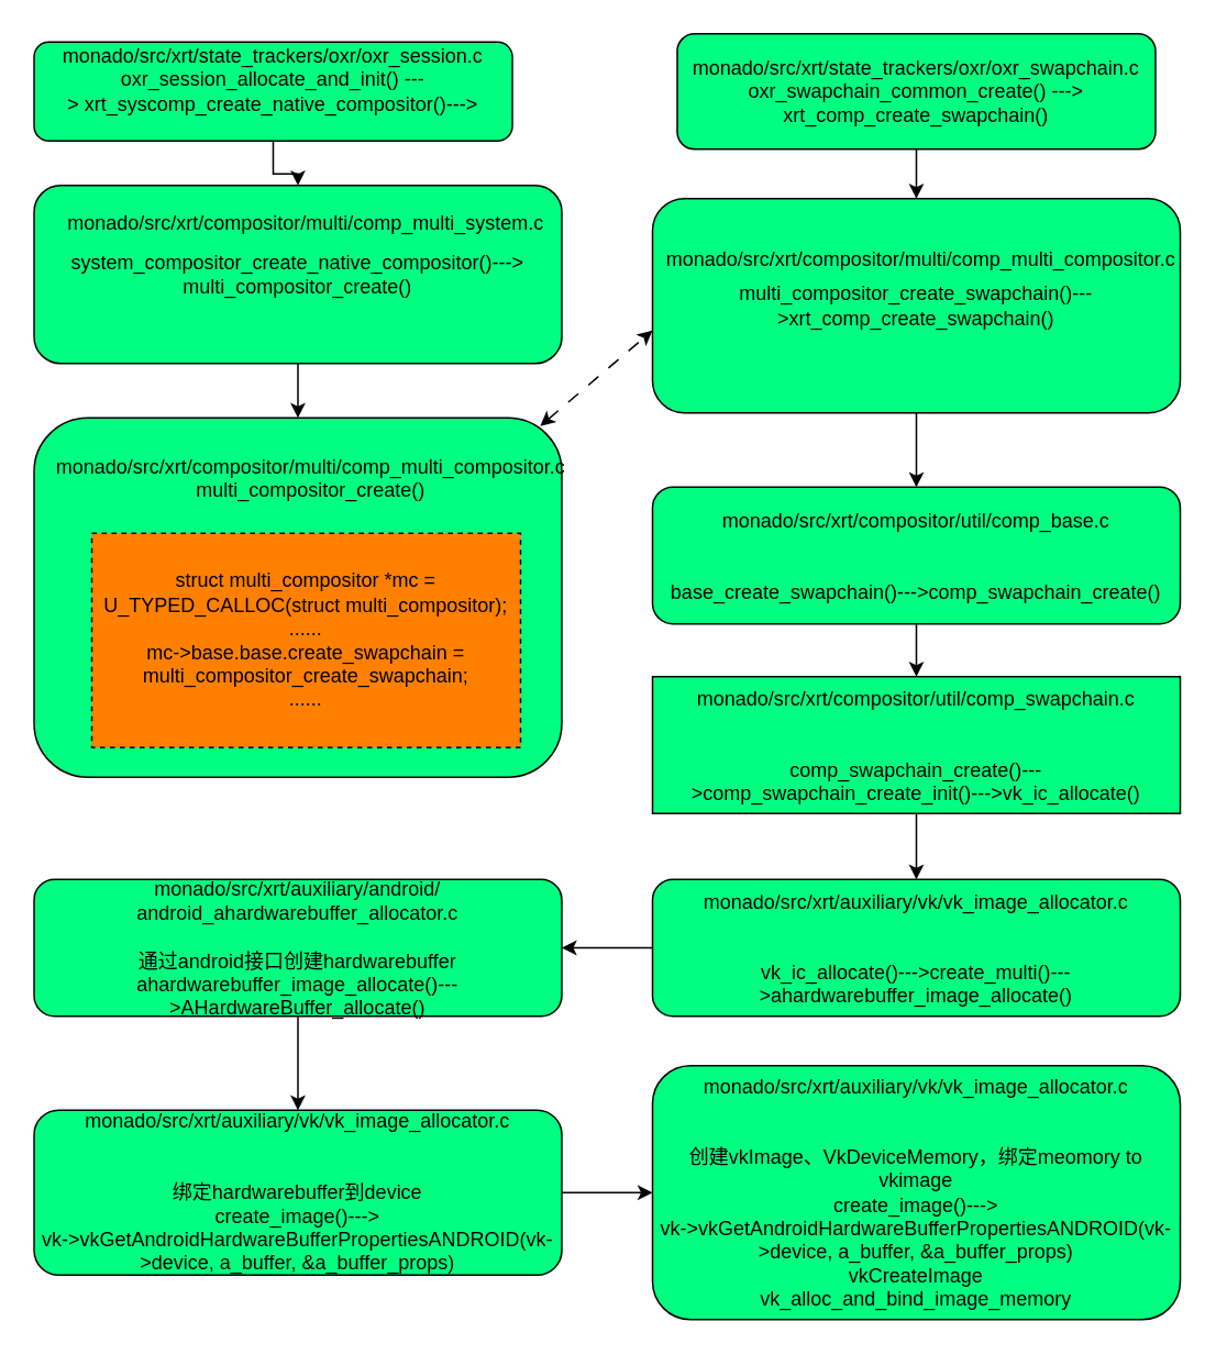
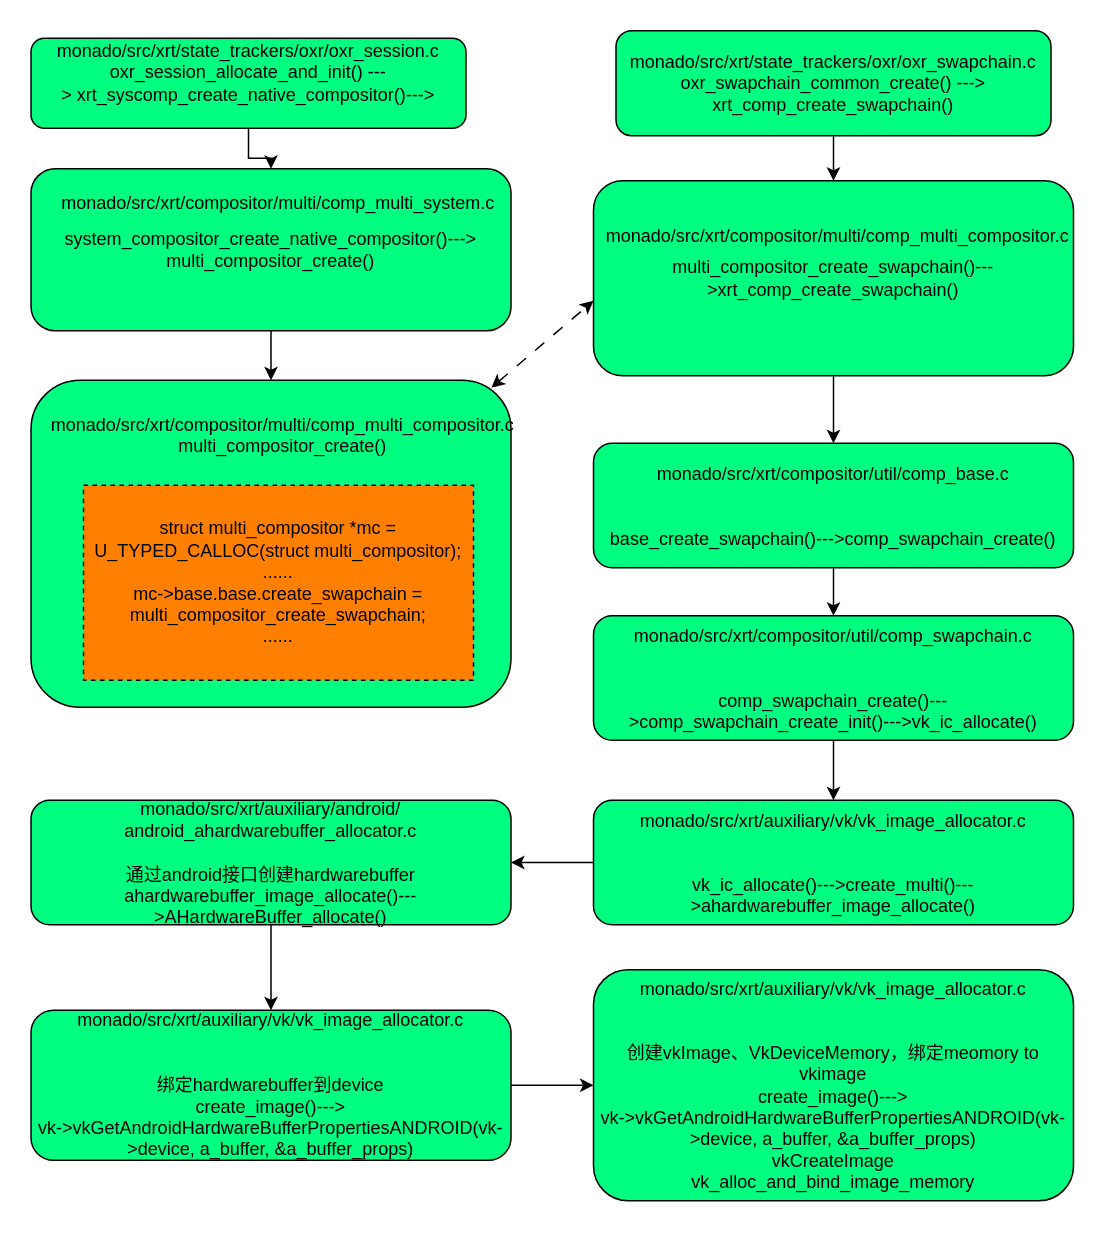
- <mxCell id="19" value="monado/src/xrt/compositor/util/comp_swapchain.c&lt;br&gt;&lt;div&gt;&lt;br&gt;&lt;/div&gt;&lt;div&gt;&lt;br&gt;&lt;/div&gt;&lt;div&gt;&lt;span style=&quot;background-color: initial;&quot;&gt;comp_swapchain_create&lt;/span&gt;&lt;span style=&quot;background-color: initial;&quot;&gt;()---&amp;gt;&lt;/span&gt;&lt;span style=&quot;background-color: initial;&quot;&gt;comp_swapchain_create_init()---&amp;gt;&lt;/span&gt;&lt;span style=&quot;background-color: initial;&quot;&gt;vk_ic_allocate()&lt;/span&gt;&lt;br&gt;&lt;/div&gt;" style="whiteSpace=wrap;html=1;fillColor=#00FF80;rounded=0;" parent="1" vertex="1"><mxGeometry x="395" y="410" width="320" height="83" as="geometry" /></mxCell>
+ <mxCell id="19" value="monado/src/xrt/compositor/util/comp_swapchain.c&lt;br&gt;&lt;div&gt;&lt;br&gt;&lt;/div&gt;&lt;div&gt;&lt;br&gt;&lt;/div&gt;&lt;div&gt;&lt;span style=&quot;background-color: initial;&quot;&gt;comp_swapchain_create&lt;/span&gt;&lt;span style=&quot;background-color: initial;&quot;&gt;()---&amp;gt;&lt;/span&gt;&lt;span style=&quot;background-color: initial;&quot;&gt;comp_swapchain_create_init()---&amp;gt;&lt;/span&gt;&lt;span style=&quot;background-color: initial;&quot;&gt;vk_ic_allocate()&lt;/span&gt;&lt;br&gt;&lt;/div&gt;" style="rounded=1;whiteSpace=wrap;html=1;fillColor=#00FF80;" parent="1" vertex="1"><mxGeometry x="395" y="410" width="320" height="83" as="geometry" /></mxCell>
